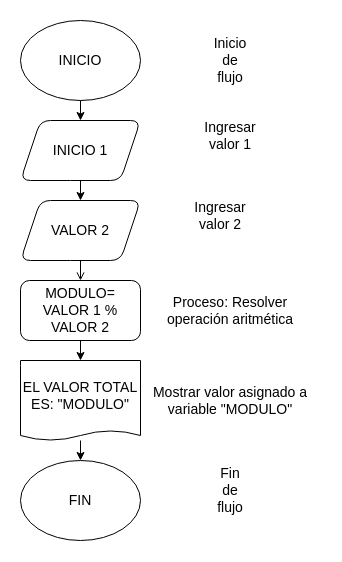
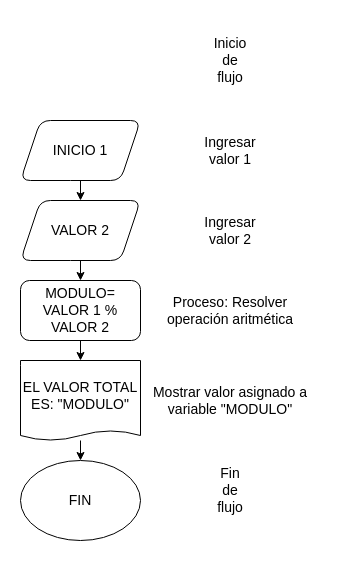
- <mxCell id="3" value="&lt;font style=&quot;font-size: 14px;&quot;&gt;INICIO&lt;/font&gt;" style="ellipse;whiteSpace=wrap;html=1;fontSize=14;rounded=1;" vertex="1" parent="2"><mxGeometry width="120" height="80" as="geometry" /></mxCell>
- <mxCell id="5" style="edgeStyle=orthogonalEdgeStyle;orthogonalLoop=1;jettySize=auto;html=1;exitX=0.5;exitY=1;exitDx=0;exitDy=0;entryX=0.5;entryY=0;entryDx=0;entryDy=0;fontSize=14;" edge="1" parent="2" source="3" target="4"><mxGeometry relative="1" as="geometry" /></mxCell>
- <mxCell id="14" value="Ingresar valor 1" style="text;html=1;strokeColor=none;fillColor=none;align=center;verticalAlign=middle;whiteSpace=wrap;fontSize=14;rounded=1;" vertex="1" parent="1"><mxGeometry x="210" y="125" width="40" height="20" as="geometry" /></mxCell>
+ <mxCell id="14" value="Ingresar valor 1" style="text;html=1;strokeColor=none;fillColor=none;align=center;verticalAlign=middle;whiteSpace=wrap;fontSize=14;rounded=1;" vertex="1" parent="1"><mxGeometry x="210" y="140" width="40" height="20" as="geometry" /></mxCell>
- <mxCell id="15" value="Ingresar valor 2" style="text;html=1;strokeColor=none;fillColor=none;align=center;verticalAlign=middle;whiteSpace=wrap;fontSize=14;rounded=1;" vertex="1" parent="1"><mxGeometry x="200" y="205" width="40" height="20" as="geometry" /></mxCell>
+ <mxCell id="15" value="Ingresar valor 2" style="text;html=1;strokeColor=none;fillColor=none;align=center;verticalAlign=middle;whiteSpace=wrap;fontSize=14;rounded=1;" vertex="1" parent="1"><mxGeometry x="210" y="220" width="40" height="20" as="geometry" /></mxCell>
- <mxCell id="9" style="edgeStyle=orthogonalEdgeStyle;orthogonalLoop=1;jettySize=auto;html=1;exitX=0.5;exitY=1;exitDx=0;exitDy=0;entryX=0.5;entryY=0;entryDx=0;entryDy=0;fontSize=14;endArrow=open;" edge="1" parent="2" source="6" target="8"><mxGeometry relative="1" as="geometry" /></mxCell>
+ <mxCell id="9" style="edgeStyle=orthogonalEdgeStyle;orthogonalLoop=1;jettySize=auto;html=1;exitX=0.5;exitY=1;exitDx=0;exitDy=0;entryX=0.5;entryY=0;entryDx=0;entryDy=0;fontSize=14;" edge="1" parent="2" source="6" target="8"><mxGeometry relative="1" as="geometry" /></mxCell>
